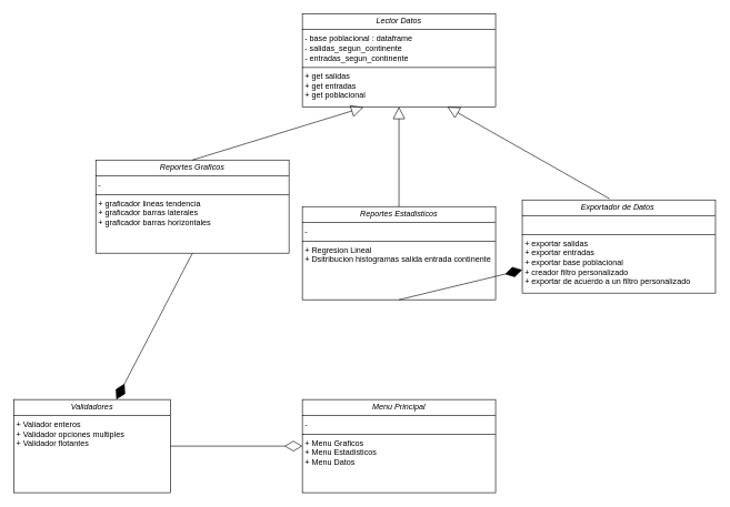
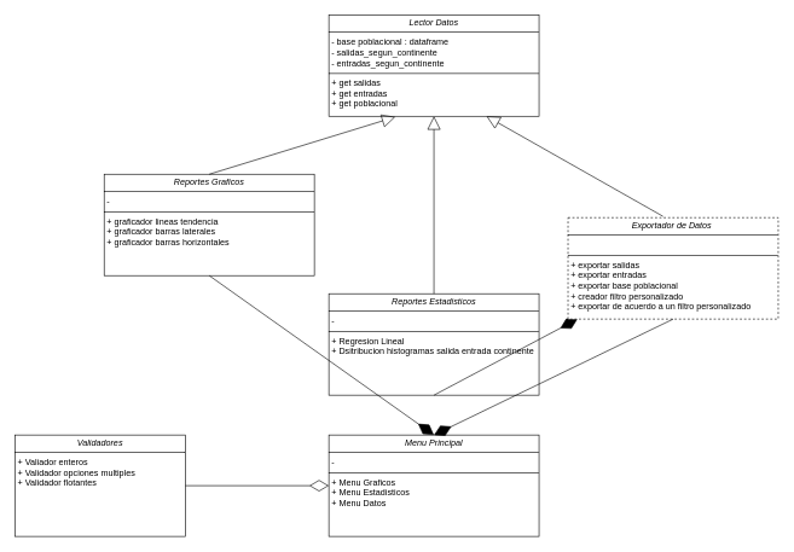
- <mxCell id="10" value="&lt;p style=&quot;margin:0px;margin-top:4px;text-align:center;&quot;&gt;&lt;i&gt;Exportador de Datos&amp;nbsp;&lt;/i&gt;&lt;/p&gt;&lt;hr size=&quot;1&quot; style=&quot;border-style:solid;&quot;&gt;&lt;p style=&quot;margin:0px;margin-left:4px;&quot;&gt;&lt;span style=&quot;background-color: initial;&quot;&gt;&amp;nbsp;&amp;nbsp;&lt;/span&gt;&lt;/p&gt;&lt;hr size=&quot;1&quot; style=&quot;border-style:solid;&quot;&gt;&lt;p style=&quot;margin:0px;margin-left:4px;&quot;&gt;+ exportar salidas&lt;br&gt;+ exportar entradas&lt;/p&gt;&lt;p style=&quot;margin:0px;margin-left:4px;&quot;&gt;+ exportar base poblacional&lt;/p&gt;&lt;p style=&quot;margin:0px;margin-left:4px;&quot;&gt;+ creador filtro personalizado&lt;/p&gt;&lt;p style=&quot;margin:0px;margin-left:4px;&quot;&gt;+ exportar de acuerdo a un filtro personalizado&amp;nbsp;&lt;/p&gt;&lt;p style=&quot;margin:0px;margin-left:4px;&quot;&gt;&lt;br&gt;&lt;/p&gt;" style="verticalAlign=top;align=left;overflow=fill;html=1;whiteSpace=wrap;" vertex="1" parent="1"><mxGeometry x="783" y="300" width="290" height="140" as="geometry" /></mxCell>
+ <mxCell id="10" value="&lt;p style=&quot;margin:0px;margin-top:4px;text-align:center;&quot;&gt;&lt;i&gt;Exportador de Datos&amp;nbsp;&lt;/i&gt;&lt;/p&gt;&lt;hr size=&quot;1&quot; style=&quot;border-style:solid;&quot;&gt;&lt;p style=&quot;margin:0px;margin-left:4px;&quot;&gt;&lt;span style=&quot;background-color: initial;&quot;&gt;&amp;nbsp;&amp;nbsp;&lt;/span&gt;&lt;/p&gt;&lt;hr size=&quot;1&quot; style=&quot;border-style:solid;&quot;&gt;&lt;p style=&quot;margin:0px;margin-left:4px;&quot;&gt;+ exportar salidas&lt;br&gt;+ exportar entradas&lt;/p&gt;&lt;p style=&quot;margin:0px;margin-left:4px;&quot;&gt;+ exportar base poblacional&lt;/p&gt;&lt;p style=&quot;margin:0px;margin-left:4px;&quot;&gt;+ creador filtro personalizado&lt;/p&gt;&lt;p style=&quot;margin:0px;margin-left:4px;&quot;&gt;+ exportar de acuerdo a un filtro personalizado&amp;nbsp;&lt;/p&gt;&lt;p style=&quot;margin:0px;margin-left:4px;&quot;&gt;&lt;br&gt;&lt;/p&gt;" style="verticalAlign=top;align=left;overflow=fill;html=1;whiteSpace=wrap;dashed=1;" vertex="1" parent="1"><mxGeometry x="783" y="300" width="290" height="140" as="geometry" /></mxCell>
- <mxCell id="4" value="&lt;p style=&quot;margin:0px;margin-top:4px;text-align:center;&quot;&gt;&lt;i&gt;Reportes Estadisticos&lt;/i&gt;&lt;/p&gt;&lt;hr size=&quot;1&quot; style=&quot;border-style:solid;&quot;&gt;&lt;p style=&quot;margin:0px;margin-left:4px;&quot;&gt;-&amp;nbsp;&amp;nbsp;&lt;/p&gt;&lt;hr size=&quot;1&quot; style=&quot;border-style:solid;&quot;&gt;&lt;p style=&quot;margin:0px;margin-left:4px;&quot;&gt;+ Regresion Lineal&amp;nbsp;&lt;br&gt;+ Dsitribucion histogramas salida entrada continente&lt;/p&gt;&lt;p style=&quot;margin:0px;margin-left:4px;&quot;&gt;&lt;br&gt;&lt;/p&gt;" style="verticalAlign=top;align=left;overflow=fill;html=1;whiteSpace=wrap;" vertex="1" parent="1"><mxGeometry x="453" y="310" width="290" height="140" as="geometry" /></mxCell>
+ <mxCell id="4" value="&lt;p style=&quot;margin:0px;margin-top:4px;text-align:center;&quot;&gt;&lt;i&gt;Reportes Estadisticos&lt;/i&gt;&lt;/p&gt;&lt;hr size=&quot;1&quot; style=&quot;border-style:solid;&quot;&gt;&lt;p style=&quot;margin:0px;margin-left:4px;&quot;&gt;-&amp;nbsp;&amp;nbsp;&lt;/p&gt;&lt;hr size=&quot;1&quot; style=&quot;border-style:solid;&quot;&gt;&lt;p style=&quot;margin:0px;margin-left:4px;&quot;&gt;+ Regresion Lineal&amp;nbsp;&lt;br&gt;+ Dsitribucion histogramas salida entrada continente&lt;/p&gt;&lt;p style=&quot;margin:0px;margin-left:4px;&quot;&gt;&lt;br&gt;&lt;/p&gt;" style="verticalAlign=top;align=left;overflow=fill;html=1;whiteSpace=wrap;" vertex="1" parent="1"><mxGeometry x="453" y="405" width="290" height="140" as="geometry" /></mxCell>
- <mxCell id="8" value="" style="endArrow=diamondThin;endFill=1;endSize=24;html=1;rounded=0;exitX=0.5;exitY=1;exitDx=0;exitDy=0;" edge="1" parent="1" source="3" target="13"><mxGeometry width="160" relative="1" as="geometry"><mxPoint x="643" y="480" as="sourcePoint" /><mxPoint x="803" y="480" as="targetPoint" /></mxGeometry></mxCell>
+ <mxCell id="8" value="" style="endArrow=diamondThin;endFill=1;endSize=24;html=1;rounded=0;entryX=0.5;entryY=0;entryDx=0;entryDy=0;exitX=0.5;exitY=1;exitDx=0;exitDy=0;" edge="1" parent="1" source="3" target="7"><mxGeometry width="160" relative="1" as="geometry"><mxPoint x="643" y="480" as="sourcePoint" /><mxPoint x="803" y="480" as="targetPoint" /></mxGeometry></mxCell>
+ <mxCell id="12" value="" style="endArrow=diamondThin;endFill=1;endSize=24;html=1;rounded=0;exitX=0.5;exitY=1;exitDx=0;exitDy=0;entryX=0.5;entryY=0;entryDx=0;entryDy=0;" edge="1" parent="1" source="10" target="7"><mxGeometry width="160" relative="1" as="geometry"><mxPoint x="903" y="450" as="sourcePoint" /><mxPoint x="513" y="640" as="targetPoint" /></mxGeometry></mxCell>
